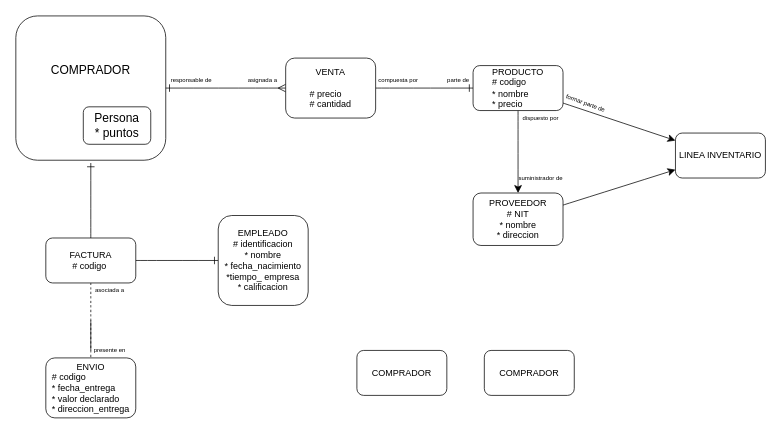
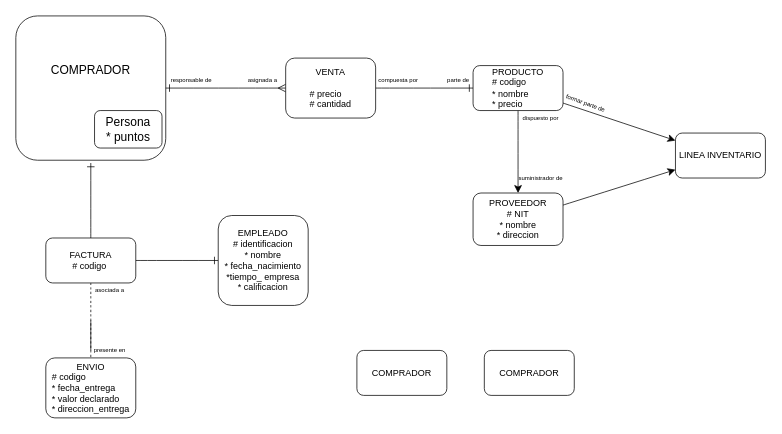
- <mxCell id="19" value="Persona&lt;br&gt;* puntos" style="rounded=1;whiteSpace=wrap;html=1;fontSize=16;" vertex="1" parent="1"><mxGeometry x="110" y="142" width="90" height="50" as="geometry" /></mxCell>
+ <mxCell id="19" value="Persona&lt;br&gt;* puntos" style="rounded=1;whiteSpace=wrap;html=1;fontSize=16;" vertex="1" parent="1"><mxGeometry x="125" y="147" width="90" height="50" as="geometry" /></mxCell>
